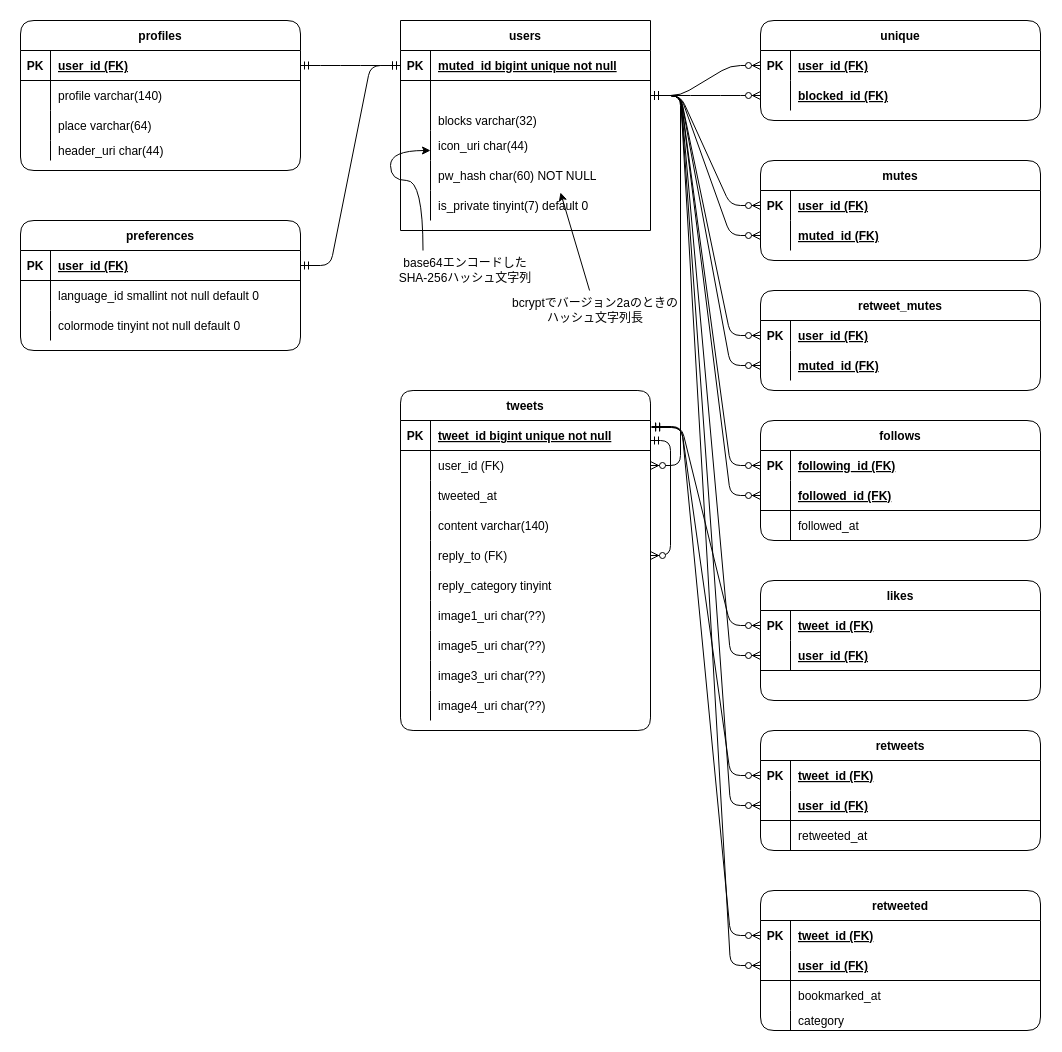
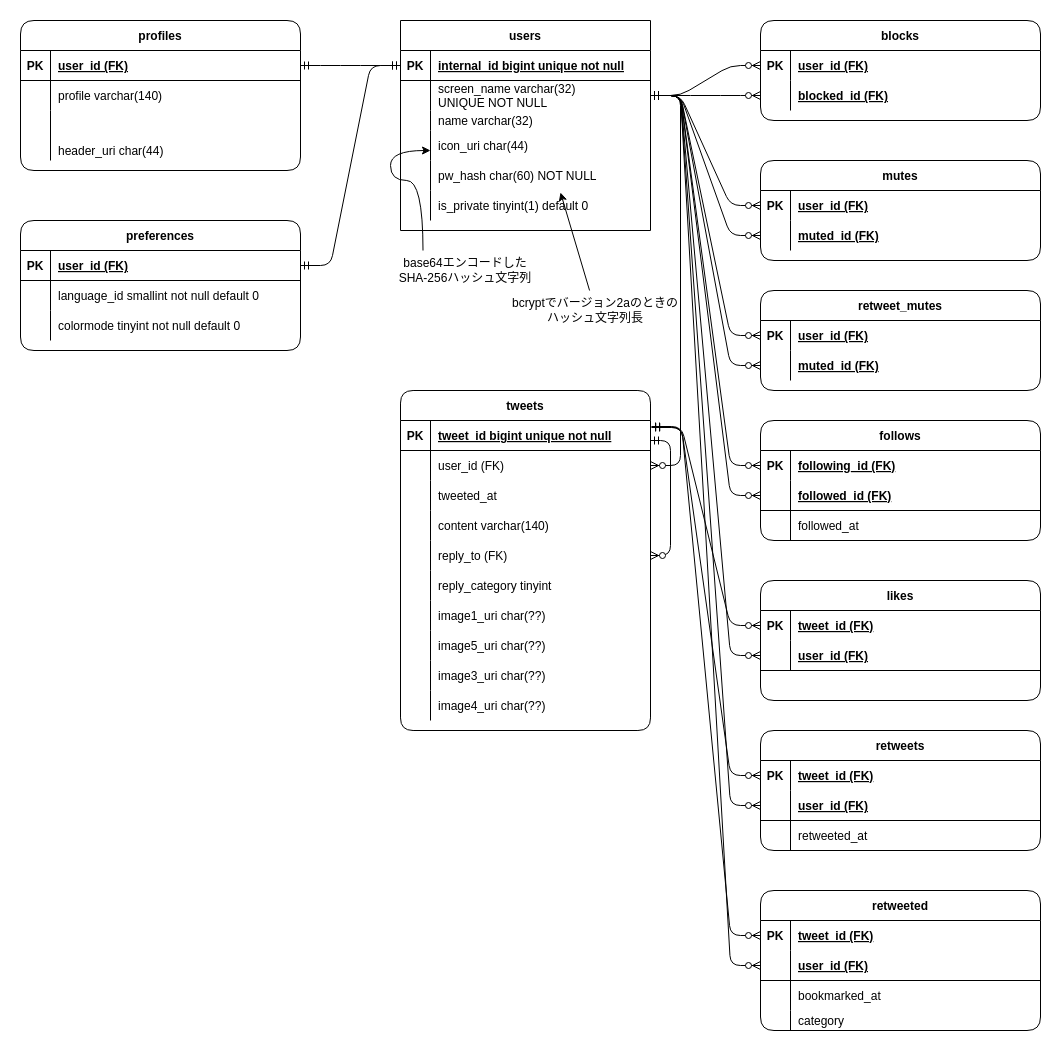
- <mxCell id="129" value="unique" style="shape=table;startSize=30;container=1;collapsible=1;childLayout=tableLayout;fixedRows=1;rowLines=0;fontStyle=1;align=center;resizeLast=1;rounded=1;" parent="1" vertex="1"><mxGeometry x="760" y="20" width="280" height="100" as="geometry" /></mxCell>
+ <mxCell id="129" value="blocks" style="shape=table;startSize=30;container=1;collapsible=1;childLayout=tableLayout;fixedRows=1;rowLines=0;fontStyle=1;align=center;resizeLast=1;rounded=1;" parent="1" vertex="1"><mxGeometry x="760" y="20" width="280" height="100" as="geometry" /></mxCell>
- <mxCell id="5" value="muted_id bigint unique not null" style="shape=partialRectangle;connectable=0;fillColor=none;top=0;left=0;bottom=0;right=0;align=left;spacingLeft=6;fontStyle=5;overflow=hidden;" parent="3" vertex="1"><mxGeometry x="30" width="220" height="30" as="geometry" /></mxCell>
+ <mxCell id="5" value="internal_id bigint unique not null" style="shape=partialRectangle;connectable=0;fillColor=none;top=0;left=0;bottom=0;right=0;align=left;spacingLeft=6;fontStyle=5;overflow=hidden;" parent="3" vertex="1"><mxGeometry x="30" width="220" height="30" as="geometry" /></mxCell>
+ <mxCell id="8" value="screen_name varchar(32)&#10;UNIQUE NOT NULL" style="shape=partialRectangle;connectable=0;fillColor=none;top=0;left=0;bottom=0;right=0;align=left;spacingLeft=6;fontStyle=0;overflow=hidden;" parent="6" vertex="1"><mxGeometry x="30" width="220" height="30" as="geometry" /></mxCell>
- <mxCell id="11" value="blocks varchar(32)" style="shape=partialRectangle;connectable=0;fillColor=none;top=0;left=0;bottom=0;right=0;align=left;spacingLeft=6;overflow=hidden;" parent="9" vertex="1"><mxGeometry x="30" width="220" height="20" as="geometry" /></mxCell>
+ <mxCell id="11" value="name varchar(32)" style="shape=partialRectangle;connectable=0;fillColor=none;top=0;left=0;bottom=0;right=0;align=left;spacingLeft=6;overflow=hidden;" parent="9" vertex="1"><mxGeometry x="30" width="220" height="20" as="geometry" /></mxCell>
- <mxCell id="31" value="place varchar(64)" style="shape=partialRectangle;connectable=0;fillColor=none;top=0;left=0;bottom=0;right=0;align=left;spacingLeft=6;overflow=hidden;" parent="29" vertex="1"><mxGeometry x="30" width="250" height="30" as="geometry" /></mxCell>
- <mxCell id="20" value="is_private tinyint(7) default 0" style="shape=partialRectangle;connectable=0;fillColor=none;top=0;left=0;bottom=0;right=0;align=left;spacingLeft=6;overflow=hidden;" parent="18" vertex="1"><mxGeometry x="30" width="220" height="30" as="geometry" /></mxCell>
+ <mxCell id="20" value="is_private tinyint(1) default 0" style="shape=partialRectangle;connectable=0;fillColor=none;top=0;left=0;bottom=0;right=0;align=left;spacingLeft=6;overflow=hidden;" parent="18" vertex="1"><mxGeometry x="30" width="220" height="30" as="geometry" /></mxCell>
